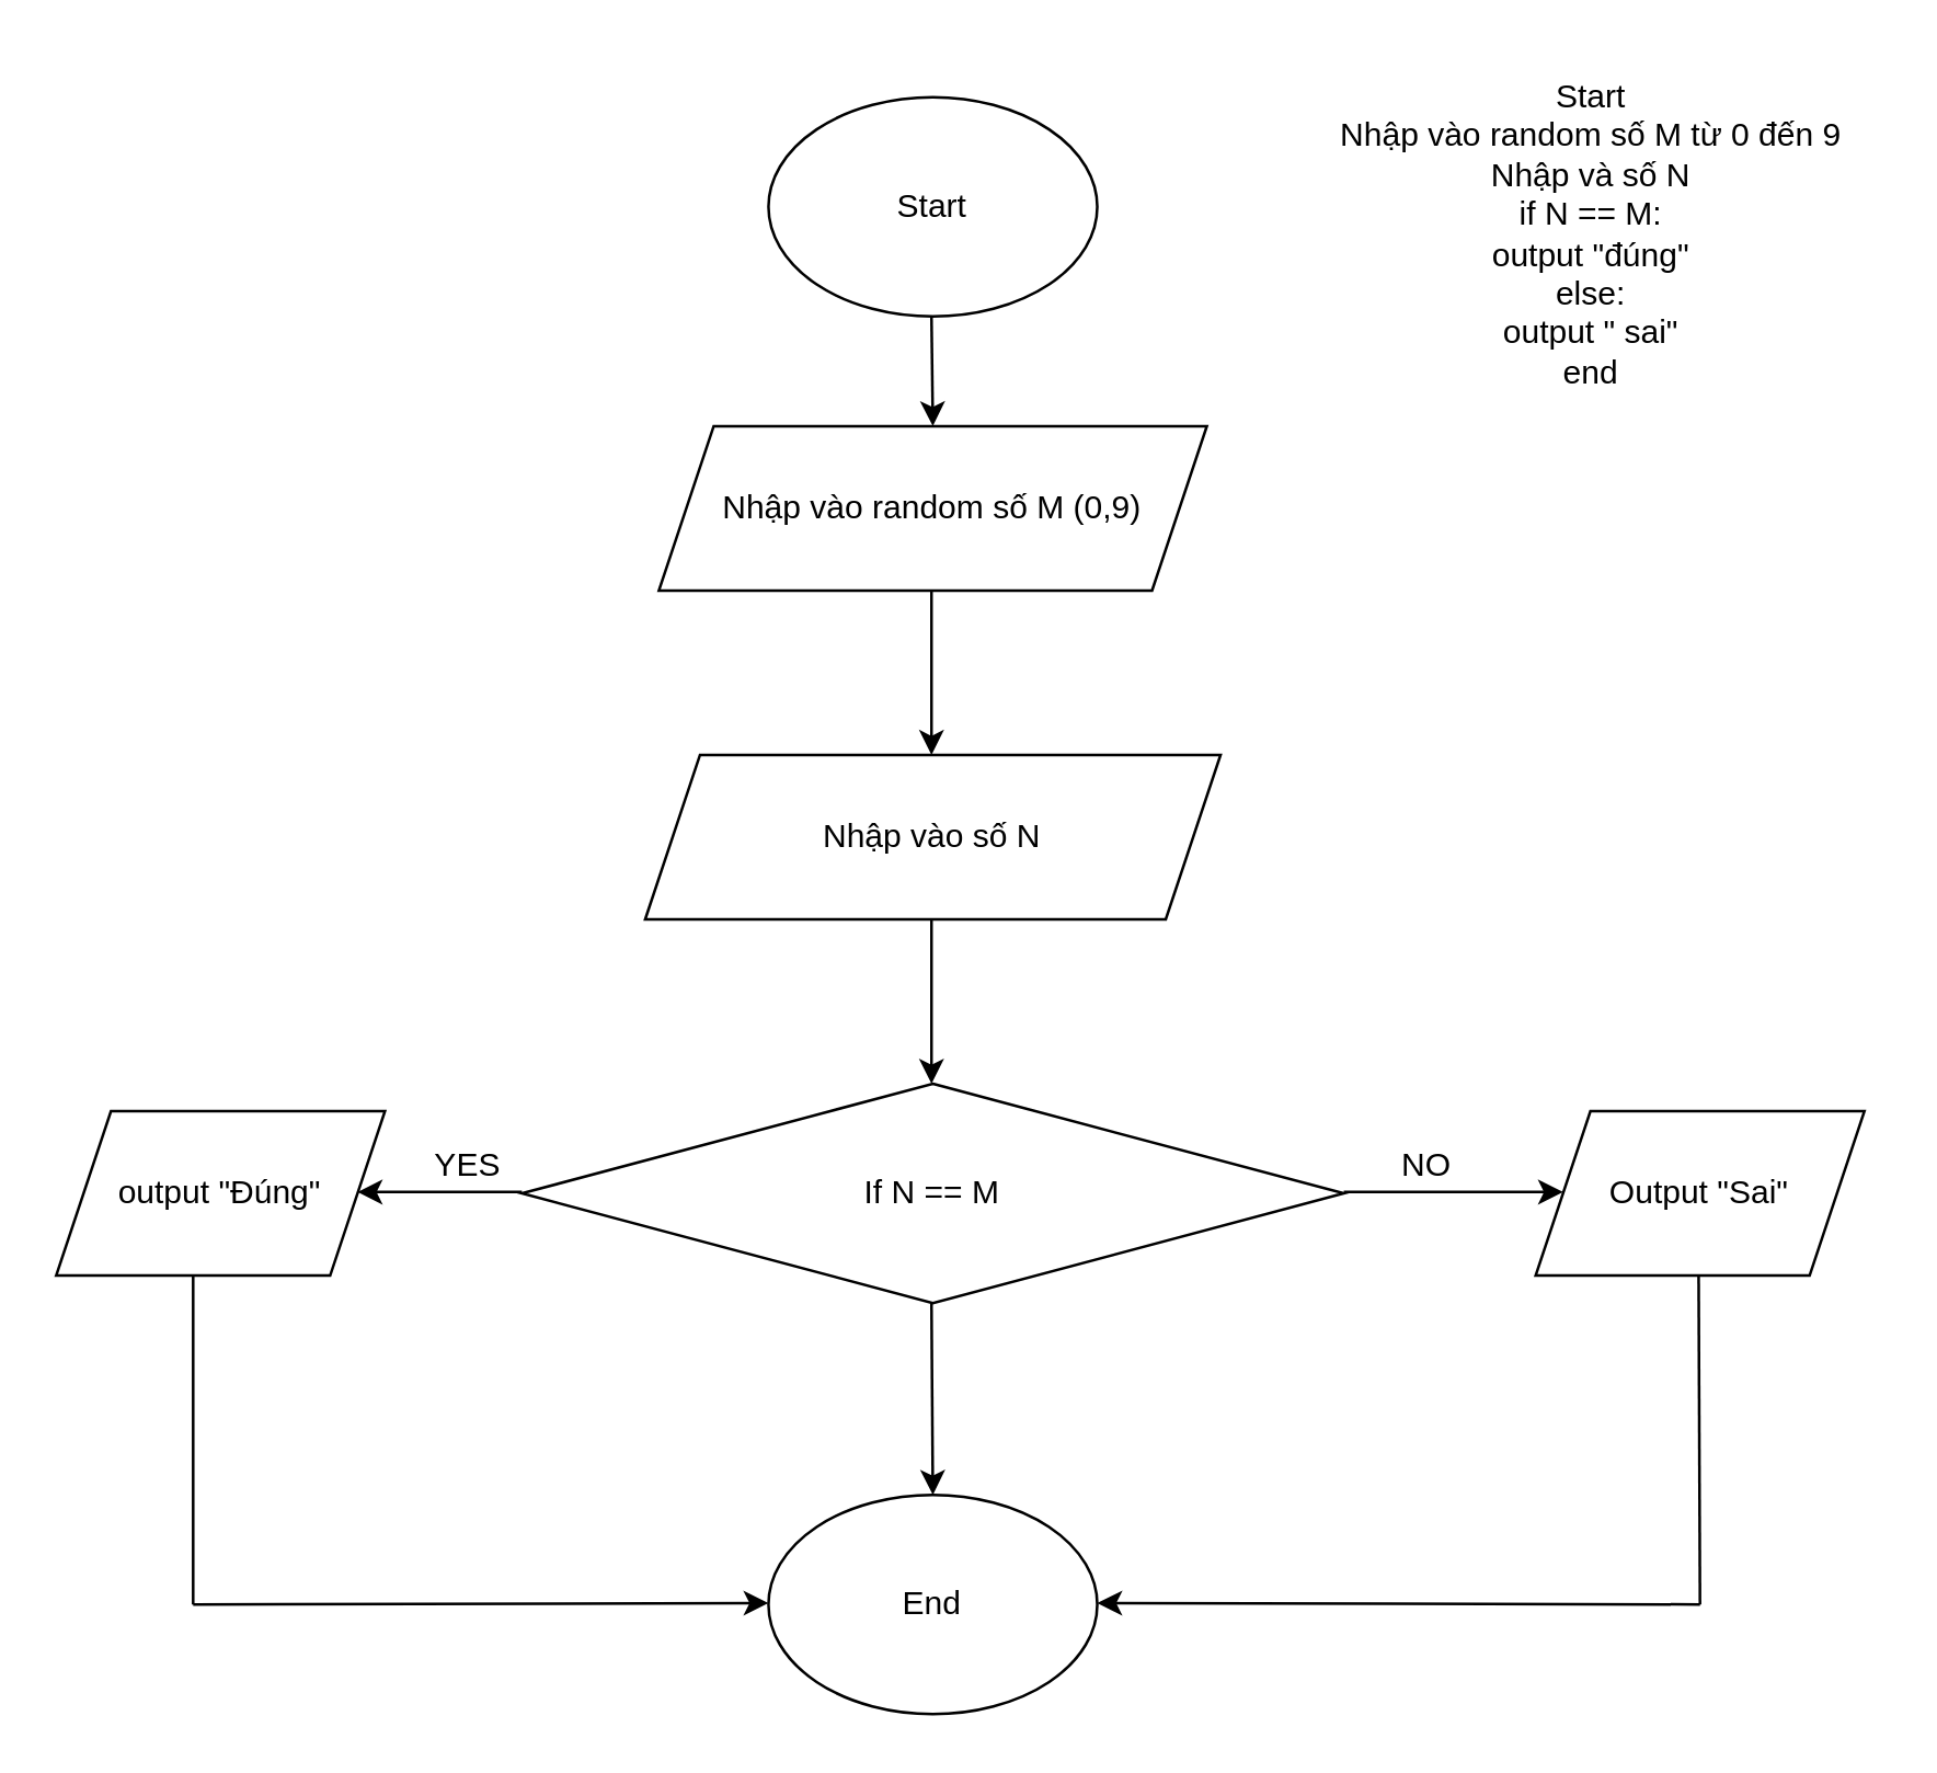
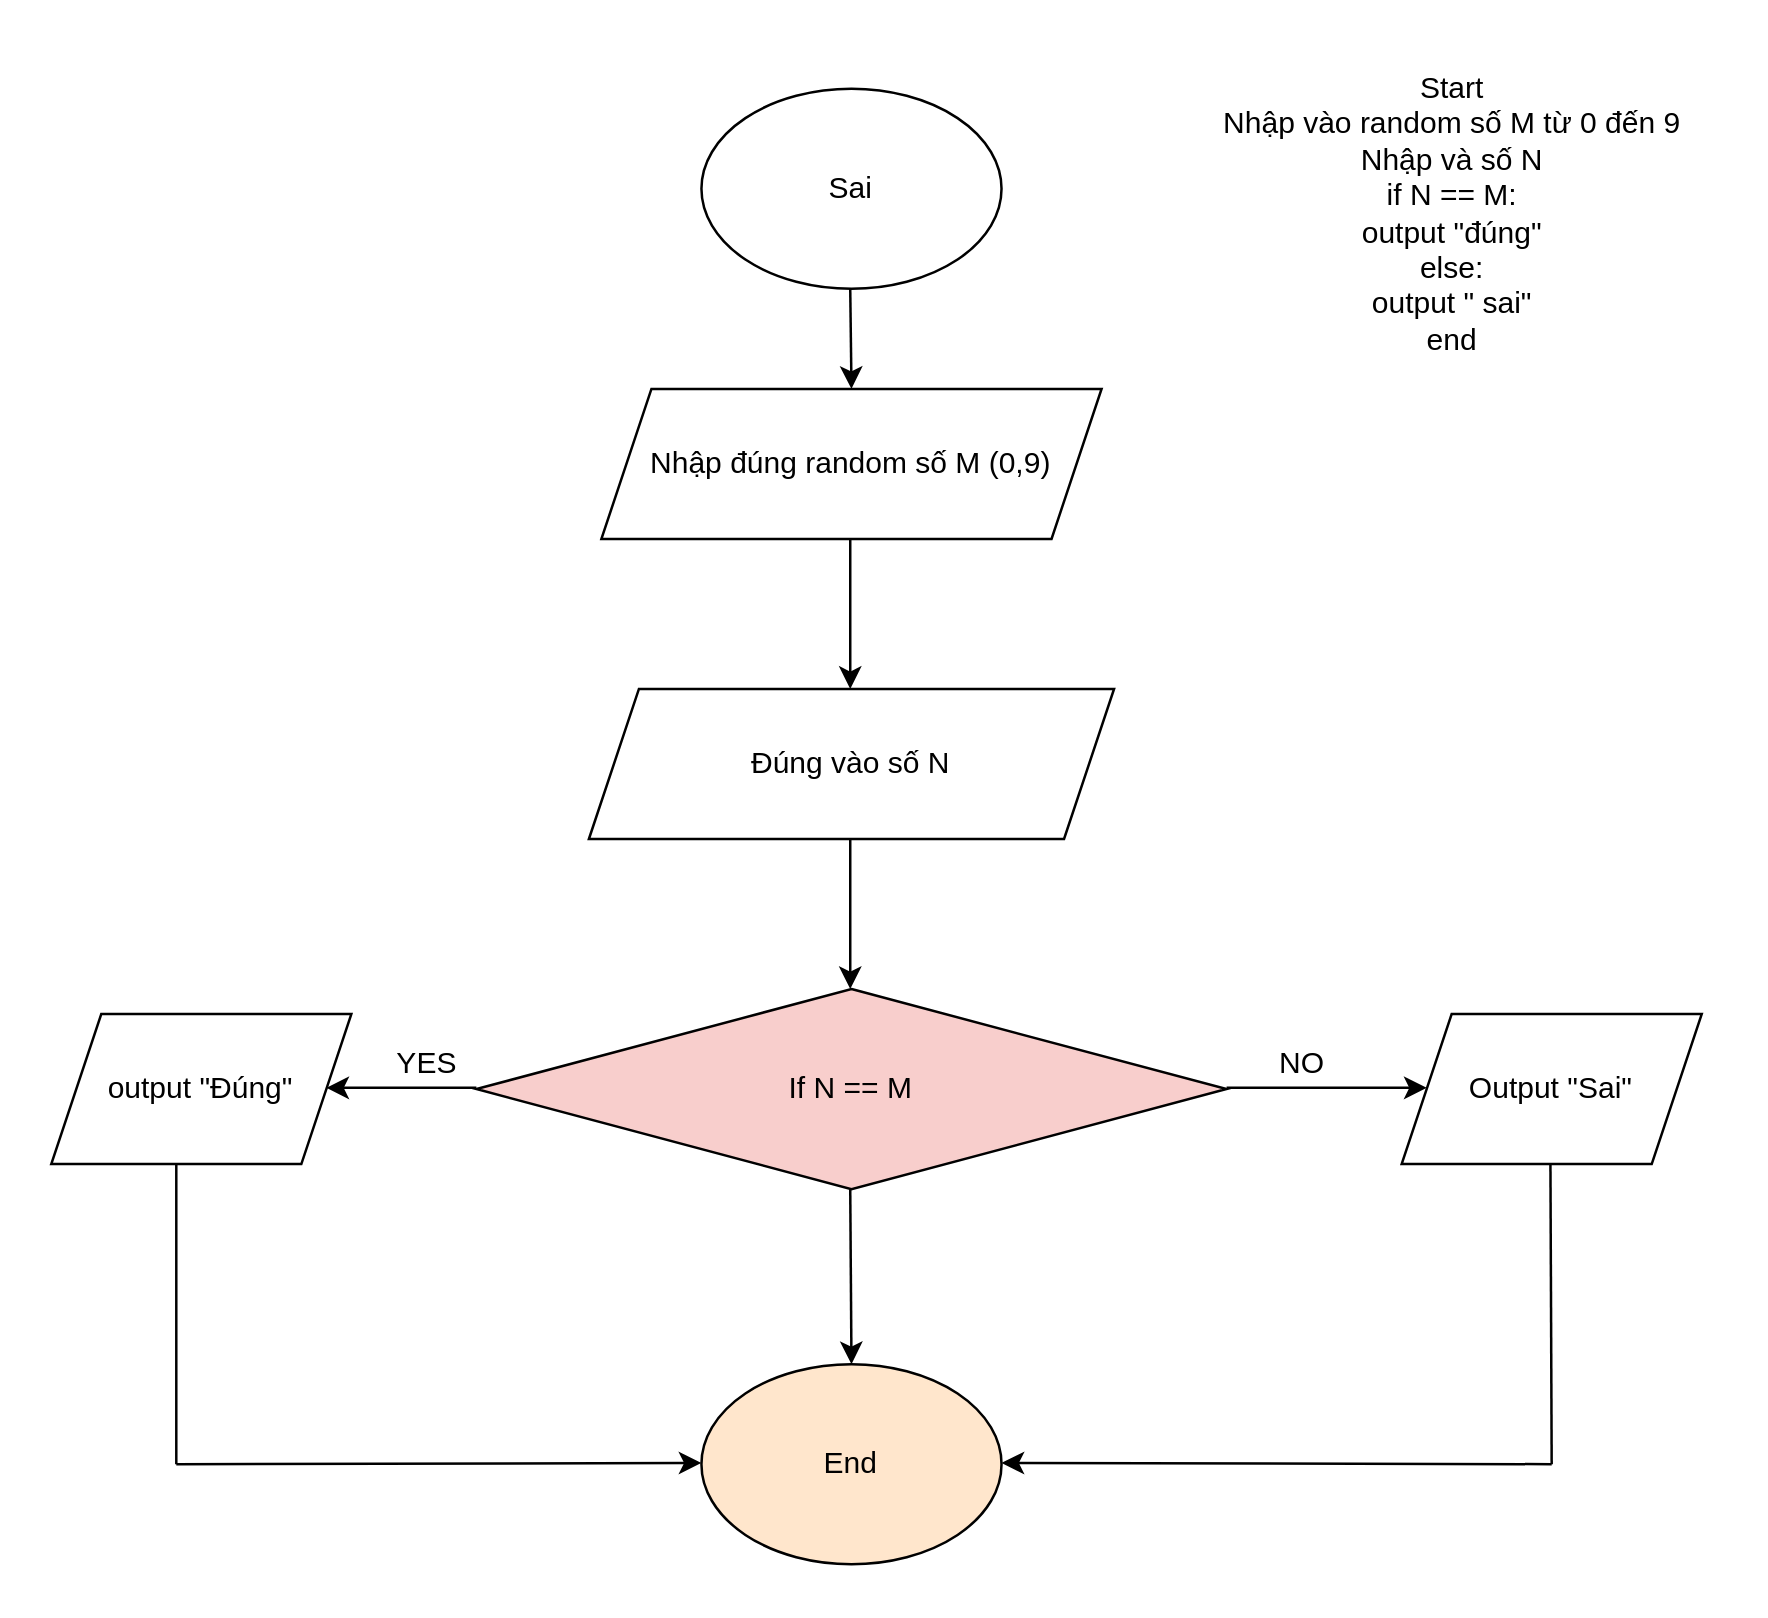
- <mxCell id="2" value="Start" style="ellipse;whiteSpace=wrap;html=1;" vertex="1" parent="1"><mxGeometry x="280" y="35" width="120" height="80" as="geometry" /></mxCell>
+ <mxCell id="2" value="Sai" style="ellipse;whiteSpace=wrap;html=1;" vertex="1" parent="1"><mxGeometry x="280" y="35" width="120" height="80" as="geometry" /></mxCell>
- <mxCell id="3" value="Nhập vào random số M (0,9)" style="shape=parallelogram;perimeter=parallelogramPerimeter;whiteSpace=wrap;html=1;fixedSize=1;" vertex="1" parent="1"><mxGeometry x="240" y="155" width="200" height="60" as="geometry" /></mxCell>
+ <mxCell id="3" value="Nhập đúng random số M (0,9)" style="shape=parallelogram;perimeter=parallelogramPerimeter;whiteSpace=wrap;html=1;fixedSize=1;" vertex="1" parent="1"><mxGeometry x="240" y="155" width="200" height="60" as="geometry" /></mxCell>
- <mxCell id="4" value="Nhập vào số N" style="shape=parallelogram;perimeter=parallelogramPerimeter;whiteSpace=wrap;html=1;fixedSize=1;" vertex="1" parent="1"><mxGeometry x="235" y="275" width="210" height="60" as="geometry" /></mxCell>
+ <mxCell id="4" value="Đúng vào số N" style="shape=parallelogram;perimeter=parallelogramPerimeter;whiteSpace=wrap;html=1;fixedSize=1;" vertex="1" parent="1"><mxGeometry x="235" y="275" width="210" height="60" as="geometry" /></mxCell>
- <mxCell id="7" value="If N == M" style="rhombus;whiteSpace=wrap;html=1;" vertex="1" parent="1"><mxGeometry x="190" y="395" width="300" height="80" as="geometry" /></mxCell>
+ <mxCell id="7" value="If N == M" style="rhombus;whiteSpace=wrap;html=1;fillColor=#f8cecc;" vertex="1" parent="1"><mxGeometry x="190" y="395" width="300" height="80" as="geometry" /></mxCell>
- <mxCell id="14" value="End&lt;br&gt;" style="ellipse;whiteSpace=wrap;html=1;" vertex="1" parent="1"><mxGeometry x="280" y="545" width="120" height="80" as="geometry" /></mxCell>
+ <mxCell id="14" value="End&lt;br&gt;" style="ellipse;whiteSpace=wrap;html=1;fillColor=#ffe6cc;" vertex="1" parent="1"><mxGeometry x="280" y="545" width="120" height="80" as="geometry" /></mxCell>
